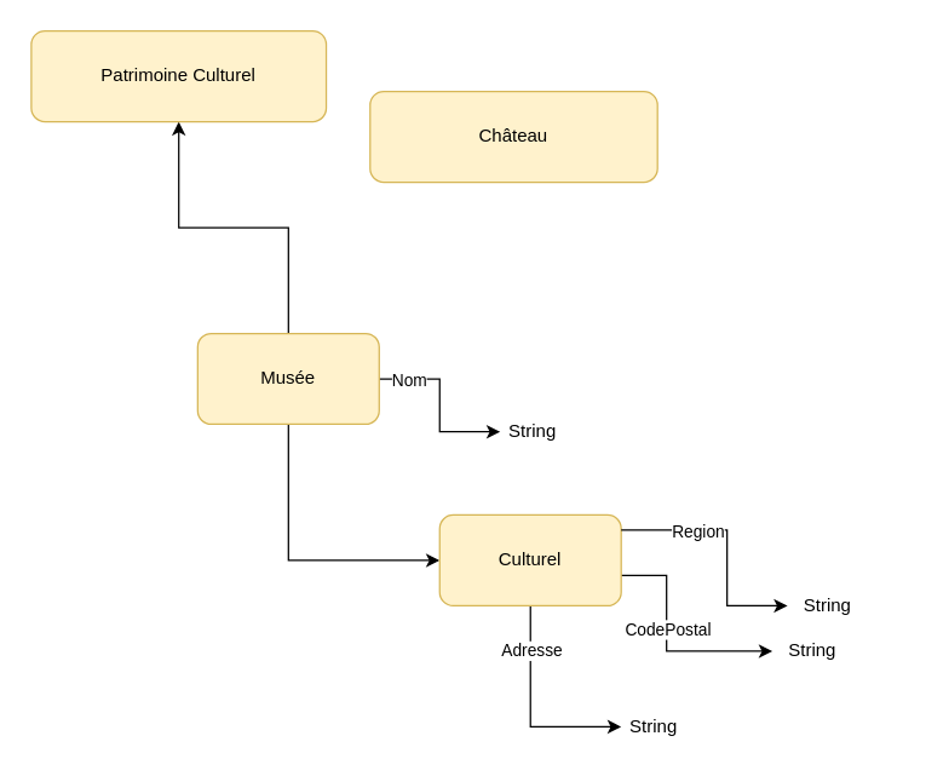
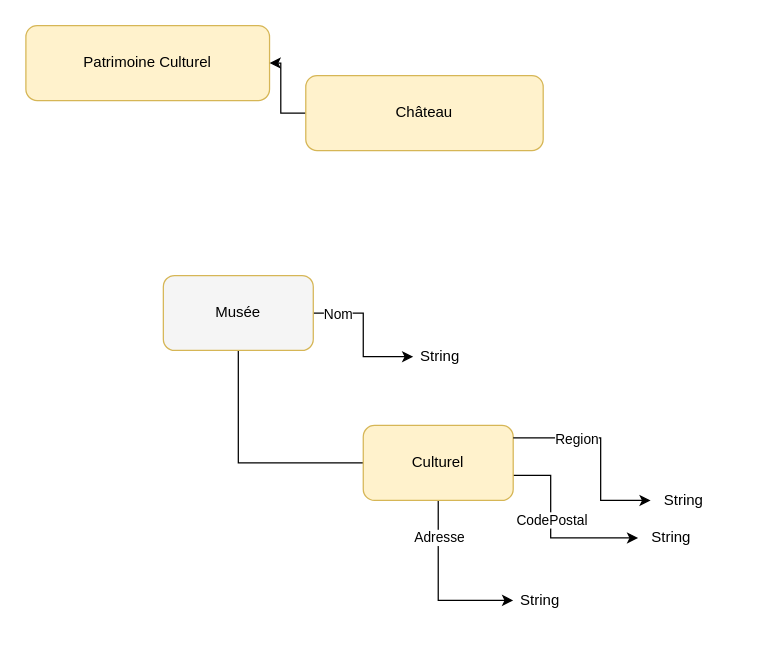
+ <mxCell id="19" style="edgeStyle=orthogonalEdgeStyle;rounded=0;orthogonalLoop=1;jettySize=auto;html=1;entryX=1;entryY=0.5;entryDx=0;entryDy=0;" edge="1" parent="1" source="20" target="12"><mxGeometry relative="1" as="geometry" /></mxCell>
- <mxCell id="3" style="edgeStyle=orthogonalEdgeStyle;rounded=0;orthogonalLoop=1;jettySize=auto;html=1;" edge="1" parent="1" source="6" target="12"><mxGeometry relative="1" as="geometry" /></mxCell>
- <mxCell id="6" value="Musée" style="rounded=1;whiteSpace=wrap;html=1;fillColor=#fff2cc;strokeColor=#d6b656;" vertex="1" parent="1"><mxGeometry x="130" y="220" width="120" height="60" as="geometry" /></mxCell>
+ <mxCell id="6" value="Musée" style="rounded=1;whiteSpace=wrap;html=1;fillColor=#f5f5f5;strokeColor=#d6b656;" vertex="1" parent="1"><mxGeometry x="130" y="220" width="120" height="60" as="geometry" /></mxCell>
- <mxCell id="2" style="edgeStyle=orthogonalEdgeStyle;rounded=0;orthogonalLoop=1;jettySize=auto;html=1;entryX=0;entryY=0.5;entryDx=0;entryDy=0;" edge="1" parent="1" source="6" target="11"><mxGeometry relative="1" as="geometry"><mxPoint x="280" y="380" as="targetPoint" /><Array as="points"><mxPoint x="190" y="370" /></Array></mxGeometry></mxCell>
+ <mxCell id="2" style="edgeStyle=orthogonalEdgeStyle;rounded=0;orthogonalLoop=1;jettySize=auto;html=1;entryX=0;entryY=0.5;entryDx=0;entryDy=0;endArrow=none;" edge="1" parent="1" source="6" target="11"><mxGeometry relative="1" as="geometry"><mxPoint x="280" y="380" as="targetPoint" /><Array as="points"><mxPoint x="190" y="370" /></Array></mxGeometry></mxCell>
